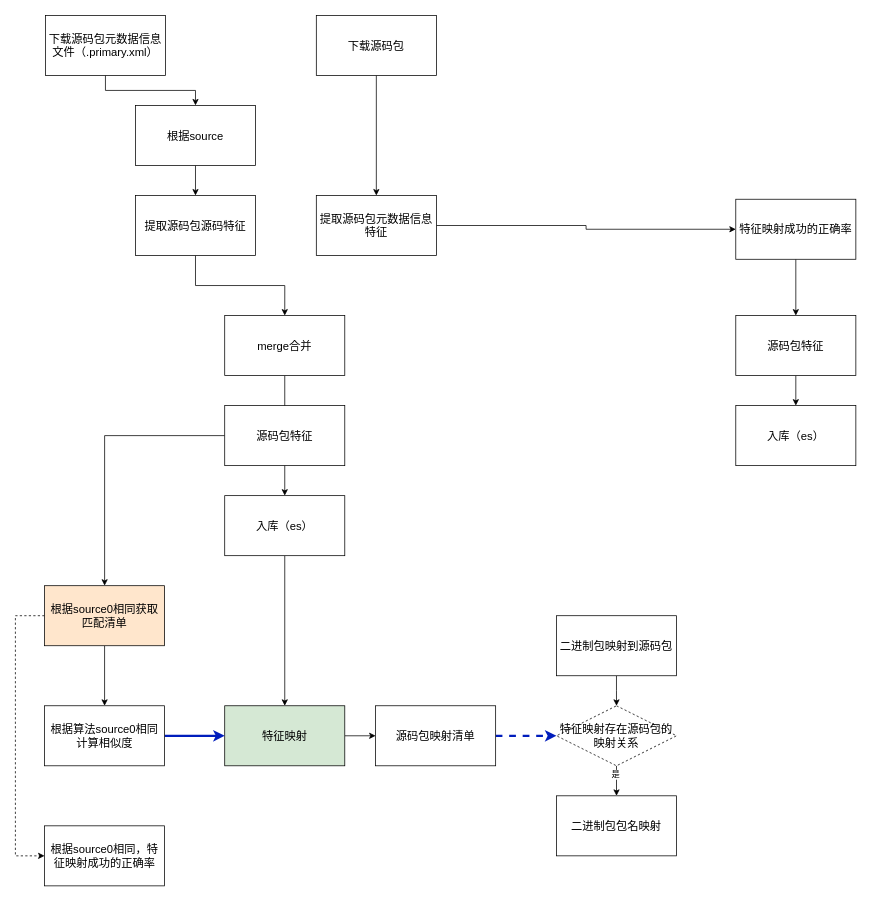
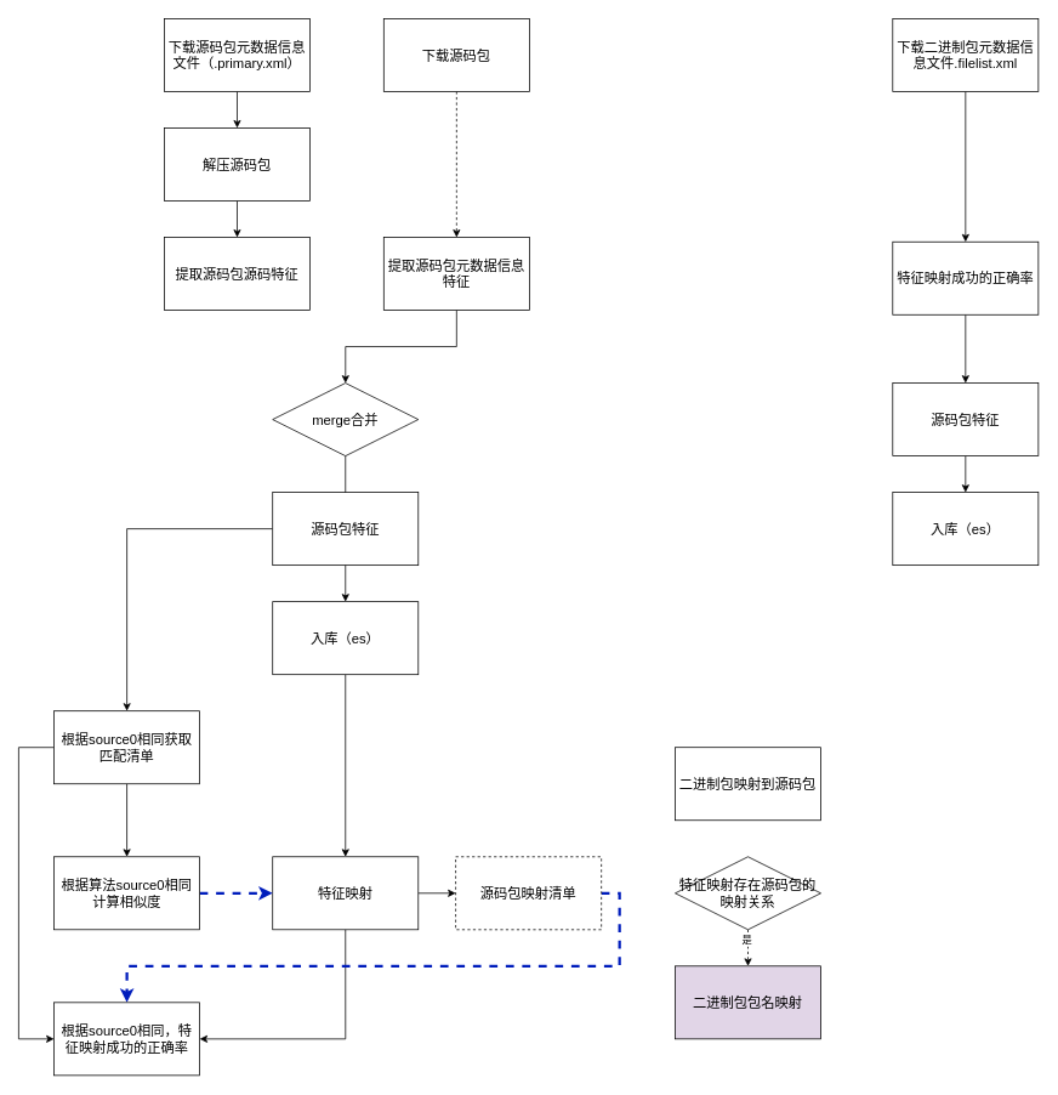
- <mxCell id="3" value="下载源码包元数据信息文件（.primary.xml）" style="rounded=0;whiteSpace=wrap;html=1;fontSize=15;" vertex="1" parent="1"><mxGeometry x="60" y="20" width="160" height="80" as="geometry" /></mxCell>
+ <mxCell id="3" value="下载源码包元数据信息文件（.primary.xml）" style="rounded=0;whiteSpace=wrap;html=1;fontSize=15;" vertex="1" parent="1"><mxGeometry x="180" y="20" width="160" height="80" as="geometry" /></mxCell>
+ <mxCell id="31" value="下载二进制包元数据信息文件.filelist.xml" style="rounded=0;whiteSpace=wrap;html=1;fontSize=15;" vertex="1" parent="1"><mxGeometry x="980" y="20" width="160" height="80" as="geometry" /></mxCell>
- <mxCell id="6" style="edgeStyle=orthogonalEdgeStyle;rounded=0;orthogonalLoop=1;jettySize=auto;html=1;" edge="1" parent="1" source="7" target="11"><mxGeometry relative="1" as="geometry" /></mxCell>
+ <mxCell id="6" style="edgeStyle=orthogonalEdgeStyle;rounded=0;orthogonalLoop=1;jettySize=auto;html=1;dashed=1;" edge="1" parent="1" source="7" target="11"><mxGeometry relative="1" as="geometry" /></mxCell>
- <mxCell id="5" value="根据source" style="rounded=0;whiteSpace=wrap;html=1;fontSize=15;" vertex="1" parent="1"><mxGeometry x="180" y="140" width="160" height="80" as="geometry" /></mxCell>
+ <mxCell id="5" value="解压源码包" style="rounded=0;whiteSpace=wrap;html=1;fontSize=15;" vertex="1" parent="1"><mxGeometry x="180" y="140" width="160" height="80" as="geometry" /></mxCell>
+ <mxCell id="30" style="edgeStyle=orthogonalEdgeStyle;rounded=0;orthogonalLoop=1;jettySize=auto;html=1;entryX=0.5;entryY=0;entryDx=0;entryDy=0;" edge="1" parent="1" source="31" target="29"><mxGeometry relative="1" as="geometry" /></mxCell>
- <mxCell id="10" style="edgeStyle=orthogonalEdgeStyle;rounded=0;orthogonalLoop=1;jettySize=auto;html=1;" edge="1" parent="1" source="11" target="29"><mxGeometry relative="1" as="geometry" /></mxCell>
+ <mxCell id="10" style="edgeStyle=orthogonalEdgeStyle;rounded=0;orthogonalLoop=1;jettySize=auto;html=1;" edge="1" parent="1" source="11" target="14"><mxGeometry relative="1" as="geometry" /></mxCell>
- <mxCell id="8" style="edgeStyle=orthogonalEdgeStyle;rounded=0;orthogonalLoop=1;jettySize=auto;html=1;entryX=0.5;entryY=0;entryDx=0;entryDy=0;" edge="1" parent="1" source="9" target="14"><mxGeometry relative="1" as="geometry" /></mxCell>
- <mxCell id="14" value="merge合并" style="rounded=0;whiteSpace=wrap;html=1;fontSize=15;" vertex="1" parent="1"><mxGeometry x="298.95" y="420" width="160" height="80" as="geometry" /></mxCell>
+ <mxCell id="14" value="merge合并" style="rhombus;whiteSpace=wrap;html=1;fontSize=15;" vertex="1" parent="1"><mxGeometry x="298.95" y="420" width="160" height="80" as="geometry" /></mxCell>
- <mxCell id="23" value="根据source0相同获取匹配清单" style="rounded=0;whiteSpace=wrap;html=1;fontSize=15;fillColor=#ffe6cc;" vertex="1" parent="1"><mxGeometry x="58.85" y="780" width="160" height="80" as="geometry" /></mxCell>
+ <mxCell id="23" value="根据source0相同获取匹配清单" style="rounded=0;whiteSpace=wrap;html=1;fontSize=15;" vertex="1" parent="1"><mxGeometry x="58.85" y="780" width="160" height="80" as="geometry" /></mxCell>
- <mxCell id="32" style="edgeStyle=orthogonalEdgeStyle;rounded=0;orthogonalLoop=1;jettySize=auto;html=1;entryX=0.5;entryY=0;entryDx=0;entryDy=0;" edge="1" parent="1" source="33" target="36"><mxGeometry relative="1" as="geometry" /></mxCell>
- <mxCell id="22" style="edgeStyle=orthogonalEdgeStyle;rounded=0;orthogonalLoop=1;jettySize=auto;html=1;entryX=0;entryY=0.5;entryDx=0;entryDy=0;exitX=0;exitY=0.5;exitDx=0;exitDy=0;dashed=1;" edge="1" parent="1" source="23" target="26"><mxGeometry relative="1" as="geometry"><Array as="points"><mxPoint x="20" y="820" /><mxPoint x="20" y="1140" /></Array></mxGeometry></mxCell>
+ <mxCell id="22" style="edgeStyle=orthogonalEdgeStyle;rounded=0;orthogonalLoop=1;jettySize=auto;html=1;entryX=0;entryY=0.5;entryDx=0;entryDy=0;exitX=0;exitY=0.5;exitDx=0;exitDy=0;" edge="1" parent="1" source="23" target="26"><mxGeometry relative="1" as="geometry"><Array as="points"><mxPoint x="20" y="820" /><mxPoint x="20" y="1140" /></Array></mxGeometry></mxCell>
- <mxCell id="24" style="edgeStyle=orthogonalEdgeStyle;rounded=0;orthogonalLoop=1;jettySize=auto;html=1;entryX=0;entryY=0.5;entryDx=0;entryDy=0;dashed=0;strokeColor=#001DBC;strokeWidth=3;align=center;verticalAlign=middle;fontFamily=Helvetica;fontSize=11;fontColor=default;labelBackgroundColor=default;endArrow=classic;fillColor=#0050ef;" edge="1" parent="1" source="25" target="20"><mxGeometry relative="1" as="geometry" /></mxCell>
+ <mxCell id="24" style="edgeStyle=orthogonalEdgeStyle;rounded=0;orthogonalLoop=1;jettySize=auto;html=1;entryX=0;entryY=0.5;entryDx=0;entryDy=0;dashed=1;strokeColor=#001DBC;strokeWidth=3;align=center;verticalAlign=middle;fontFamily=Helvetica;fontSize=11;fontColor=default;labelBackgroundColor=default;endArrow=classic;fillColor=#0050ef;" edge="1" parent="1" source="25" target="20"><mxGeometry relative="1" as="geometry" /></mxCell>
- <mxCell id="20" value="特征映射" style="rounded=0;whiteSpace=wrap;html=1;fontSize=15;fillColor=#d5e8d4;" vertex="1" parent="1"><mxGeometry x="298.95" y="940" width="160" height="80" as="geometry" /></mxCell>
+ <mxCell id="20" value="特征映射" style="rounded=0;whiteSpace=wrap;html=1;fontSize=15;" vertex="1" parent="1"><mxGeometry x="298.95" y="940" width="160" height="80" as="geometry" /></mxCell>
- <mxCell id="41" value="源码包映射清单" style="rounded=0;whiteSpace=wrap;html=1;fontSize=15;" vertex="1" parent="1"><mxGeometry x="500" y="940" width="160" height="80" as="geometry" /></mxCell>
+ <mxCell id="41" value="源码包映射清单" style="rounded=0;whiteSpace=wrap;html=1;fontSize=15;dashed=1;" vertex="1" parent="1"><mxGeometry x="500" y="940" width="160" height="80" as="geometry" /></mxCell>
- <mxCell id="18" style="edgeStyle=orthogonalEdgeStyle;rounded=0;orthogonalLoop=1;jettySize=auto;html=1;entryX=0;entryY=0.5;entryDx=0;entryDy=0;dashed=1;strokeColor=#001DBC;strokeWidth=3;align=center;verticalAlign=middle;fontFamily=Helvetica;fontSize=11;fontColor=default;labelBackgroundColor=default;endArrow=classic;fillColor=#0050ef;exitX=1;exitY=0.5;exitDx=0;exitDy=0;" edge="1" parent="1" source="41" target="36"><mxGeometry relative="1" as="geometry" /></mxCell>
+ <mxCell id="18" style="edgeStyle=orthogonalEdgeStyle;rounded=0;orthogonalLoop=1;jettySize=auto;html=1;dashed=1;strokeColor=#001DBC;strokeWidth=3;align=center;verticalAlign=middle;fontFamily=Helvetica;fontSize=11;fontColor=default;labelBackgroundColor=default;endArrow=classic;fillColor=#0050ef;exitX=1;exitY=0.5;exitDx=0;exitDy=0;" edge="1" parent="1" source="41" target="26"><mxGeometry relative="1" as="geometry" /></mxCell>
- <mxCell id="36" value="特征映射存在源码包的映射关系" style="rhombus;whiteSpace=wrap;html=1;fontSize=15;dashed=1;" vertex="1" parent="1"><mxGeometry x="741.05" y="940" width="160" height="80" as="geometry" /></mxCell>
+ <mxCell id="36" value="特征映射存在源码包的映射关系" style="rhombus;whiteSpace=wrap;html=1;fontSize=15;" vertex="1" parent="1"><mxGeometry x="741.05" y="940" width="160" height="80" as="geometry" /></mxCell>
- <mxCell id="34" style="edgeStyle=orthogonalEdgeStyle;rounded=0;orthogonalLoop=1;jettySize=auto;html=1;entryX=0.5;entryY=0;entryDx=0;entryDy=0;" edge="1" parent="1" source="36" target="27"><mxGeometry relative="1" as="geometry" /></mxCell>
+ <mxCell id="34" style="edgeStyle=orthogonalEdgeStyle;rounded=0;orthogonalLoop=1;jettySize=auto;html=1;entryX=0.5;entryY=0;entryDx=0;entryDy=0;dashed=1;" edge="1" parent="1" source="36" target="27"><mxGeometry relative="1" as="geometry" /></mxCell>
+ <mxCell id="17" style="edgeStyle=orthogonalEdgeStyle;rounded=0;orthogonalLoop=1;jettySize=auto;html=1;entryX=1;entryY=0.5;entryDx=0;entryDy=0;exitX=0.5;exitY=1;exitDx=0;exitDy=0;" edge="1" parent="1" source="20" target="26"><mxGeometry relative="1" as="geometry" /></mxCell>
- <mxCell id="27" value="二进制包包名映射" style="rounded=0;whiteSpace=wrap;html=1;fontSize=15;" vertex="1" parent="1"><mxGeometry x="741.05" y="1060" width="160" height="80" as="geometry" /></mxCell>
+ <mxCell id="27" value="二进制包包名映射" style="rounded=0;whiteSpace=wrap;html=1;fontSize=15;fillColor=#e1d5e7;" vertex="1" parent="1"><mxGeometry x="741.05" y="1060" width="160" height="80" as="geometry" /></mxCell>
